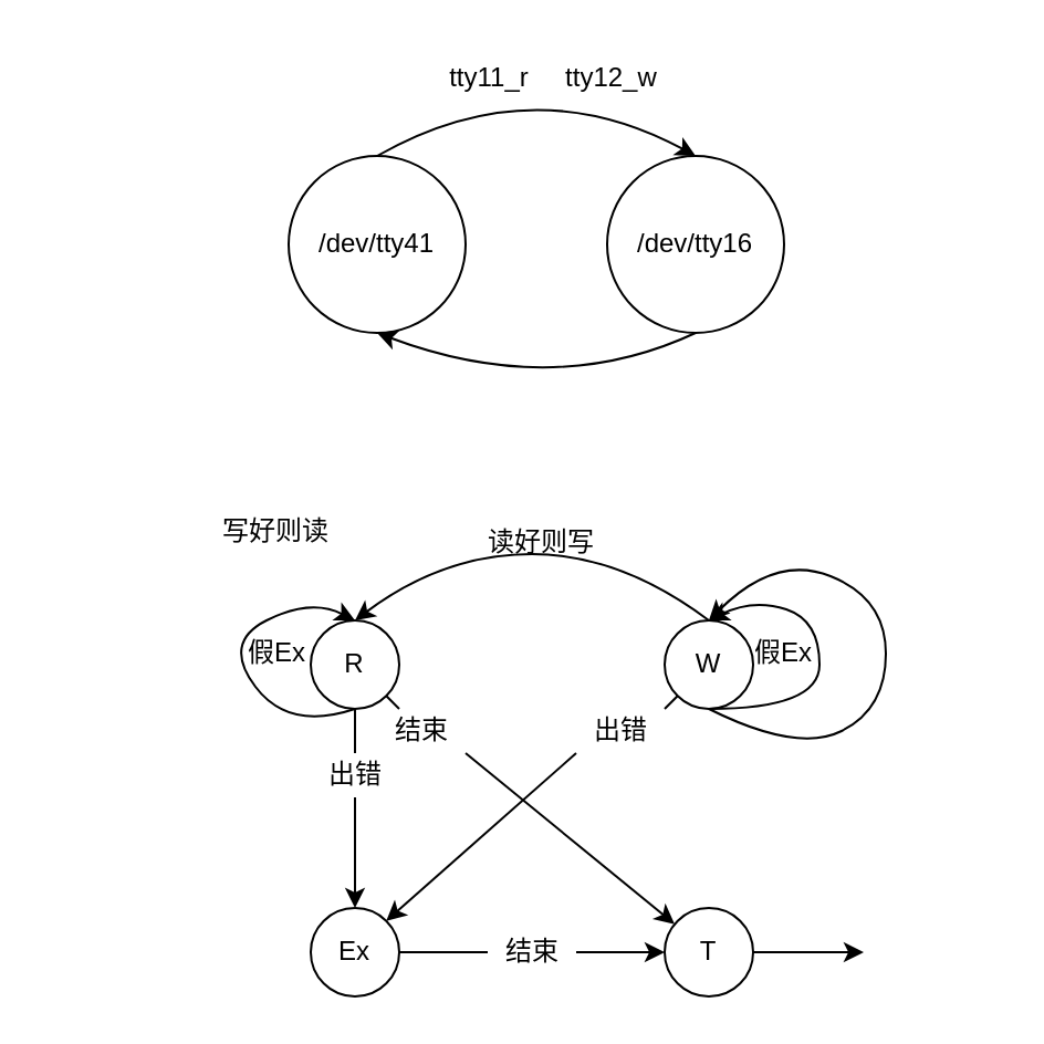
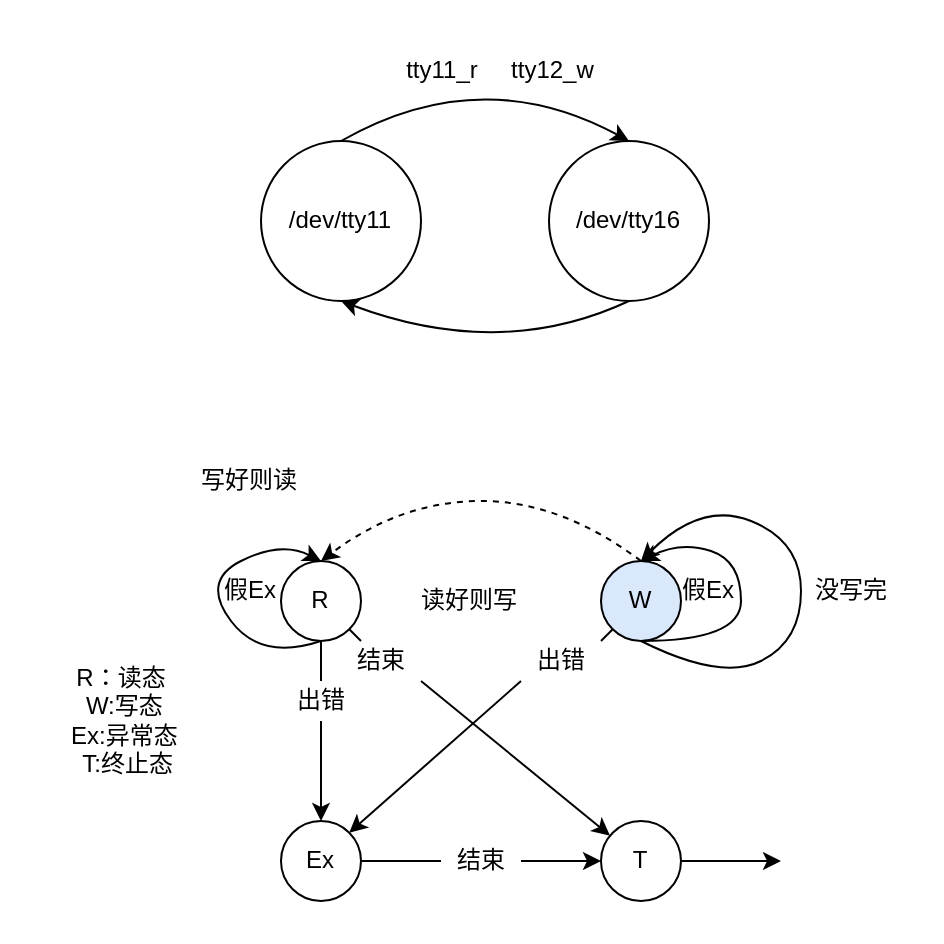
- <mxCell id="2" value="/dev/tty41" style="ellipse;whiteSpace=wrap;html=1;aspect=fixed;" vertex="1" parent="1"><mxGeometry x="130" y="70" width="80" height="80" as="geometry" /></mxCell>
+ <mxCell id="2" value="/dev/tty11" style="ellipse;whiteSpace=wrap;html=1;aspect=fixed;" vertex="1" parent="1"><mxGeometry x="130" y="70" width="80" height="80" as="geometry" /></mxCell>
- <mxCell id="31" value="读好则写" style="text;html=1;align=center;verticalAlign=middle;resizable=0;points=[];autosize=1;strokeColor=none;fillColor=none;" vertex="1" parent="1"><mxGeometry x="214" y="235" width="60" height="20" as="geometry" /></mxCell>
+ <mxCell id="31" value="读好则写" style="text;html=1;align=center;verticalAlign=middle;resizable=0;points=[];autosize=1;strokeColor=none;fillColor=none;" vertex="1" parent="1"><mxGeometry x="204" y="290" width="60" height="20" as="geometry" /></mxCell>
- <mxCell id="15" value="" style="curved=1;endArrow=classic;html=1;rounded=0;exitX=0.5;exitY=0;exitDx=0;exitDy=0;entryX=0.5;entryY=0;entryDx=0;entryDy=0;" edge="1" parent="1" source="8" target="7"><mxGeometry width="50" height="50" relative="1" as="geometry"><mxPoint x="330" y="350" as="sourcePoint" /><mxPoint x="170" y="210" as="targetPoint" /><Array as="points"><mxPoint x="280" y="250" /><mxPoint x="200" y="250" /></Array></mxGeometry></mxCell>
+ <mxCell id="15" value="" style="curved=1;endArrow=classic;html=1;rounded=0;exitX=0.5;exitY=0;exitDx=0;exitDy=0;entryX=0.5;entryY=0;entryDx=0;entryDy=0;dashed=1;" edge="1" parent="1" source="8" target="7"><mxGeometry width="50" height="50" relative="1" as="geometry"><mxPoint x="330" y="350" as="sourcePoint" /><mxPoint x="170" y="210" as="targetPoint" /><Array as="points"><mxPoint x="280" y="250" /><mxPoint x="200" y="250" /></Array></mxGeometry></mxCell>
+ <mxCell id="23" value="没写完" style="text;html=1;align=center;verticalAlign=middle;resizable=0;points=[];autosize=1;strokeColor=none;fillColor=none;" vertex="1" parent="1"><mxGeometry x="400" y="285" width="50" height="20" as="geometry" /></mxCell>
- <mxCell id="8" value="W" style="ellipse;whiteSpace=wrap;html=1;aspect=fixed;" vertex="1" parent="1"><mxGeometry x="300" y="280" width="40" height="40" as="geometry" /></mxCell>
+ <mxCell id="8" value="W" style="ellipse;whiteSpace=wrap;html=1;aspect=fixed;fillColor=#dae8fc;" vertex="1" parent="1"><mxGeometry x="300" y="280" width="40" height="40" as="geometry" /></mxCell>
+ <mxCell id="20" value="R：读态&lt;br&gt;&amp;nbsp;W:写态&lt;br&gt;&amp;nbsp; Ex:异常态&amp;nbsp;&lt;br&gt;&amp;nbsp; T:终止态" style="text;html=1;align=center;verticalAlign=middle;resizable=0;points=[];autosize=1;strokeColor=none;fillColor=none;" vertex="1" parent="1"><mxGeometry x="20" y="330" width="80" height="60" as="geometry" /></mxCell>
